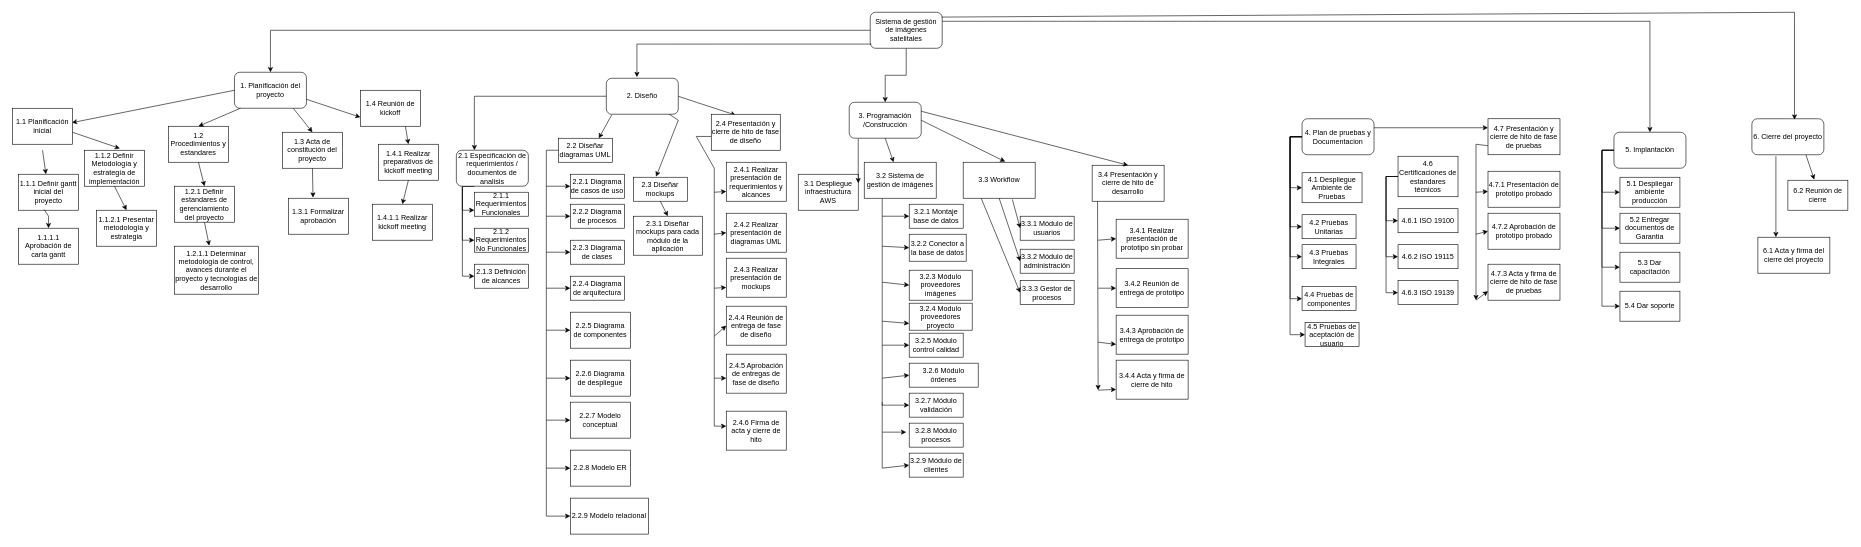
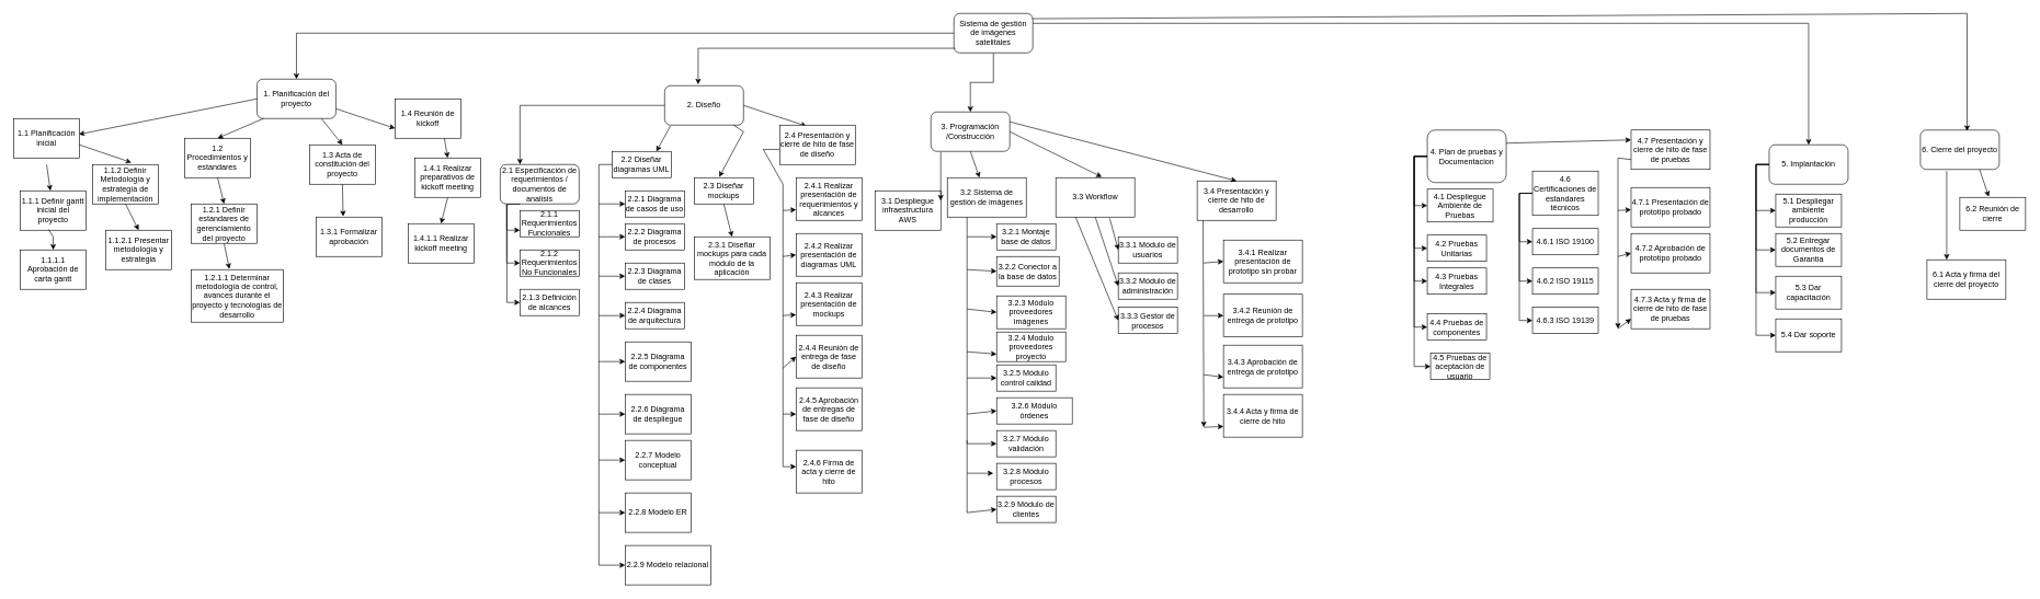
- <mxCell id="15" value="4. Plan de pruebas y Documentacion" style="rounded=1;whiteSpace=wrap;html=1;" vertex="1" parent="1"><mxGeometry x="2170" y="197.5" width="120" height="60" as="geometry" /></mxCell>
+ <mxCell id="15" value="4. Plan de pruebas y Documentacion" style="rounded=1;whiteSpace=wrap;html=1;" vertex="1" parent="1"><mxGeometry x="2170" y="197.5" width="120" height="80" as="geometry" /></mxCell>
- <mxCell id="90" value="2.3 Diseñar mockups" style="rounded=0;whiteSpace=wrap;html=1;" vertex="1" parent="1"><mxGeometry x="1055" y="295" width="90" height="40" as="geometry" /></mxCell>
+ <mxCell id="90" value="2.3 Diseñar mockups" style="rounded=0;whiteSpace=wrap;html=1;" vertex="1" parent="1"><mxGeometry x="1055" y="270" width="90" height="40" as="geometry" /></mxCell>
